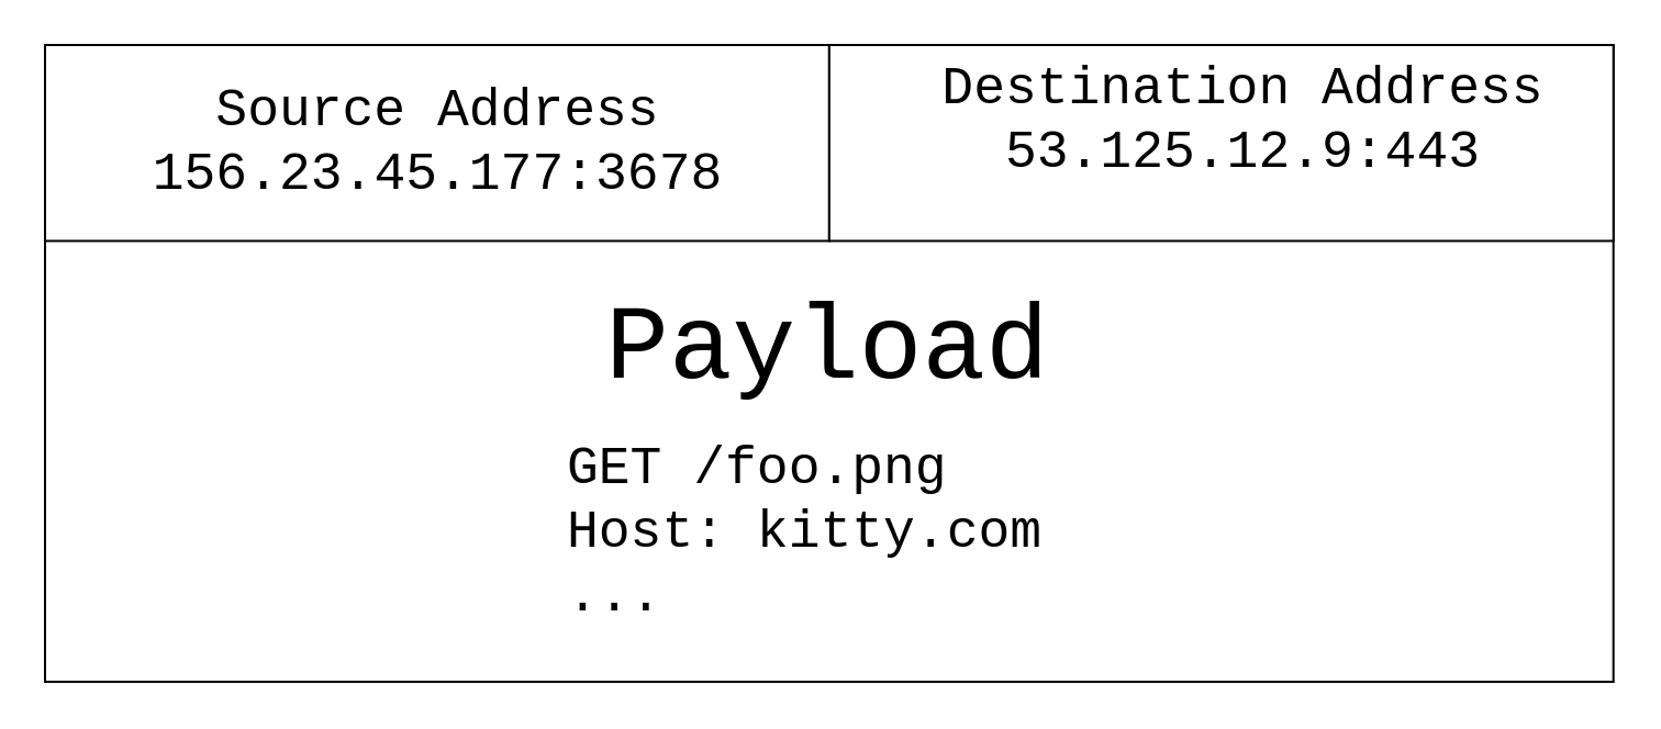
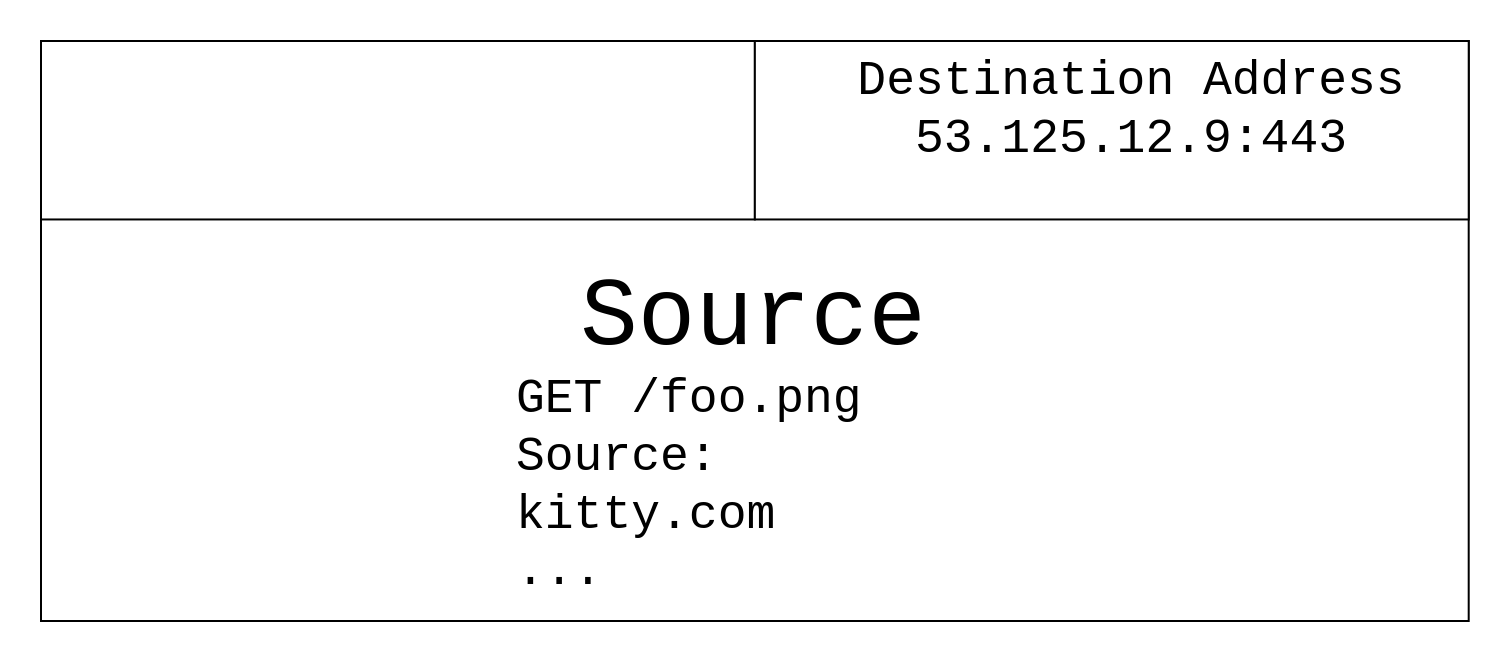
- <mxCell id="6" value="&lt;div&gt;&lt;font style=&quot;font-size: 24px&quot; face=&quot;Courier New&quot;&gt;Source Address&lt;/font&gt;&lt;/div&gt;&lt;div&gt;&lt;font style=&quot;font-size: 24px&quot; face=&quot;Courier New&quot;&gt;156.23.45.177:3678&lt;br&gt;&lt;/font&gt;&lt;/div&gt;" style="text;html=1;strokeColor=none;fillColor=none;align=center;verticalAlign=middle;whiteSpace=wrap;rounded=0;" vertex="1" parent="2"><mxGeometry x="44.616" y="22.308" width="267.694" height="44.615" as="geometry" /></mxCell>
- <mxCell id="8" value="Payload" style="text;html=1;strokeColor=none;fillColor=none;align=center;verticalAlign=middle;whiteSpace=wrap;rounded=0;fontFamily=Courier New;fontSize=48;" vertex="1" parent="2"><mxGeometry x="234.23" y="110" width="245.39" height="58.46" as="geometry" /></mxCell>
+ <mxCell id="8" value="Source" style="text;html=1;strokeColor=none;fillColor=none;align=center;verticalAlign=middle;whiteSpace=wrap;rounded=0;fontFamily=Courier New;fontSize=48;" vertex="1" parent="2"><mxGeometry x="234.23" y="110" width="245.39" height="58.46" as="geometry" /></mxCell>
- <mxCell id="9" value="GET /foo.png&lt;br&gt;&lt;div&gt;Host: kitty.com&lt;/div&gt;&lt;div&gt;...&lt;br&gt;&lt;/div&gt;" style="text;html=1;strokeColor=none;fillColor=none;align=left;verticalAlign=middle;whiteSpace=wrap;rounded=0;fontFamily=Courier New;fontSize=24;" vertex="1" parent="2"><mxGeometry x="235.92" y="168.46" width="242" height="110" as="geometry" /></mxCell>
+ <mxCell id="9" value="GET /foo.png&lt;br&gt;&lt;div&gt;Source: kitty.com&lt;/div&gt;&lt;div&gt;...&lt;br&gt;&lt;/div&gt;" style="text;html=1;strokeColor=none;fillColor=none;align=left;verticalAlign=middle;whiteSpace=wrap;rounded=0;fontFamily=Courier New;fontSize=24;" vertex="1" parent="2"><mxGeometry x="235.92" y="168.46" width="242" height="110" as="geometry" /></mxCell>
